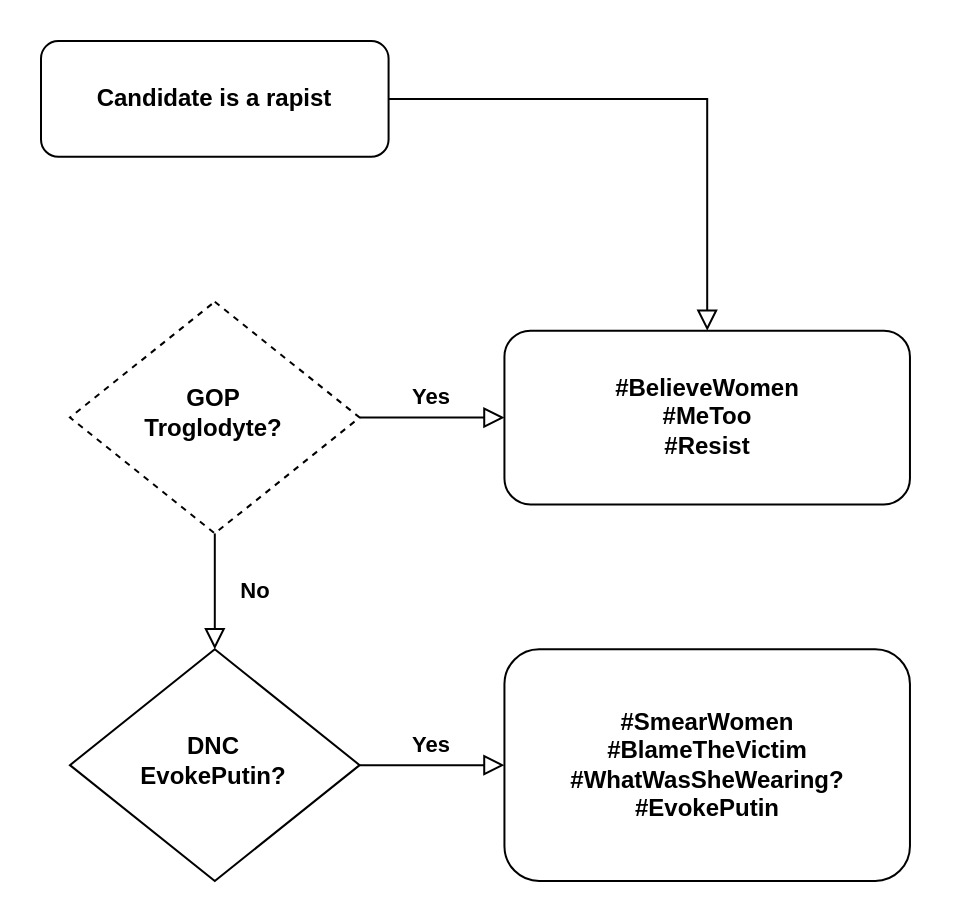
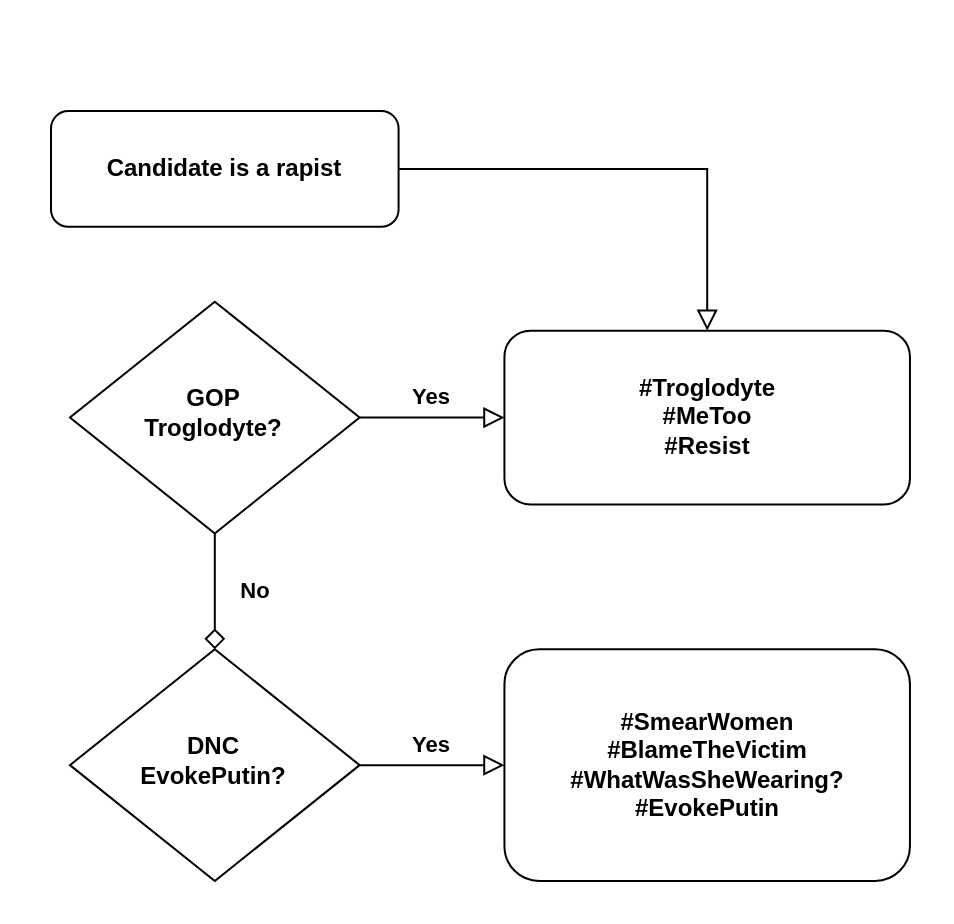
- <mxCell id="3" value="Candidate is a rapist" style="rounded=1;whiteSpace=wrap;html=1;fontSize=12;glass=0;strokeWidth=1;shadow=0;fontStyle=1" parent="2" vertex="1"><mxGeometry width="173.792" height="57.931" as="geometry" /></mxCell>
+ <mxCell id="3" value="Candidate is a rapist" style="rounded=1;whiteSpace=wrap;html=1;fontSize=12;glass=0;strokeWidth=1;shadow=0;fontStyle=1" parent="2" vertex="1"><mxGeometry x="5" y="35" width="173.792" height="57.931" as="geometry" /></mxCell>
- <mxCell id="6" value="#BelieveWomen&lt;br&gt;#MeToo&lt;br&gt;#Resist" style="rounded=1;whiteSpace=wrap;html=1;fontSize=12;glass=0;strokeWidth=1;shadow=0;fontStyle=1" parent="2" vertex="1"><mxGeometry x="231.723" y="144.828" width="202.757" height="86.897" as="geometry" /></mxCell>
+ <mxCell id="6" value="#Troglodyte&lt;br&gt;#MeToo&lt;br&gt;#Resist" style="rounded=1;whiteSpace=wrap;html=1;fontSize=12;glass=0;strokeWidth=1;shadow=0;fontStyle=1" parent="2" vertex="1"><mxGeometry x="231.723" y="144.828" width="202.757" height="86.897" as="geometry" /></mxCell>
- <mxCell id="4" value="GOP&lt;br&gt;Troglodyte?" style="rhombus;whiteSpace=wrap;html=1;shadow=0;fontFamily=Helvetica;fontSize=12;align=center;strokeWidth=1;spacing=6;spacingTop=-4;fontStyle=1;dashed=1;" parent="2" vertex="1"><mxGeometry x="14.483" y="130.345" width="144.827" height="115.862" as="geometry" /></mxCell>
+ <mxCell id="4" value="GOP&lt;br&gt;Troglodyte?" style="rhombus;whiteSpace=wrap;html=1;shadow=0;fontFamily=Helvetica;fontSize=12;align=center;strokeWidth=1;spacing=6;spacingTop=-4;fontStyle=1" parent="2" vertex="1"><mxGeometry x="14.483" y="130.345" width="144.827" height="115.862" as="geometry" /></mxCell>
- <mxCell id="9" value="No" style="rounded=0;html=1;jettySize=auto;orthogonalLoop=1;fontSize=11;endArrow=block;endFill=0;endSize=8;strokeWidth=1;shadow=0;labelBackgroundColor=none;edgeStyle=orthogonalEdgeStyle;fontStyle=1" parent="2" source="4" target="8" edge="1"><mxGeometry y="20" relative="1" as="geometry"><mxPoint as="offset" /></mxGeometry></mxCell>
+ <mxCell id="9" value="No" style="rounded=0;html=1;jettySize=auto;orthogonalLoop=1;fontSize=11;endArrow=diamond;endFill=0;endSize=8;strokeWidth=1;shadow=0;labelBackgroundColor=none;edgeStyle=orthogonalEdgeStyle;fontStyle=1;" parent="2" source="4" target="8" edge="1"><mxGeometry y="20" relative="1" as="geometry"><mxPoint as="offset" /></mxGeometry></mxCell>
